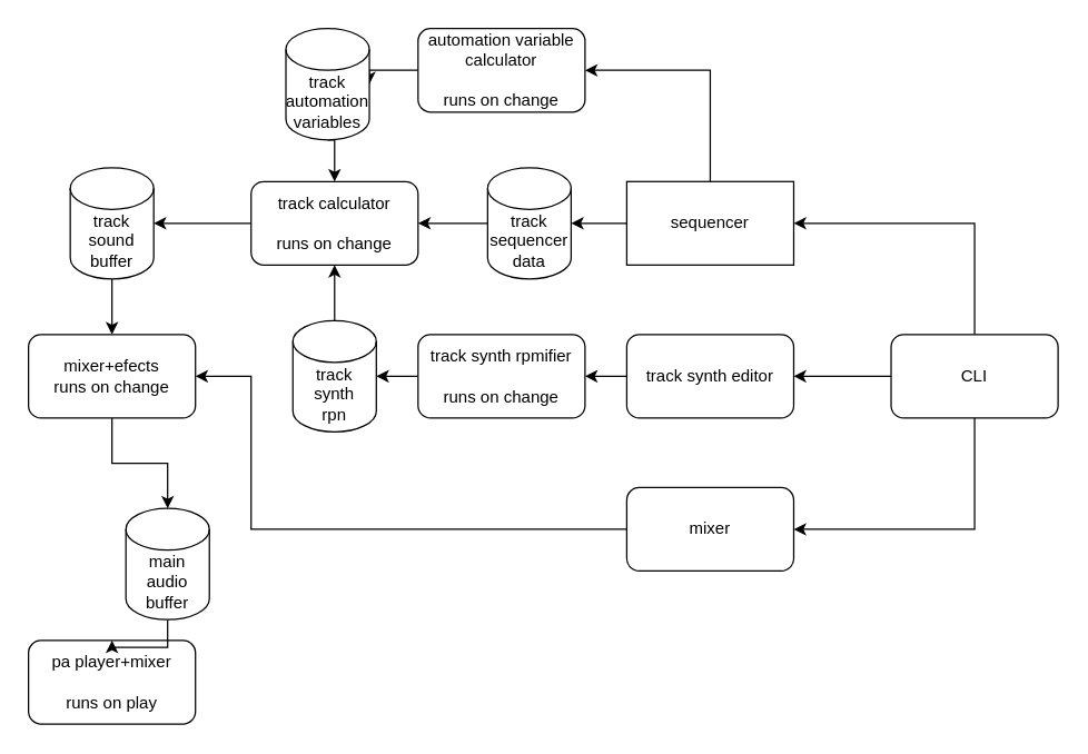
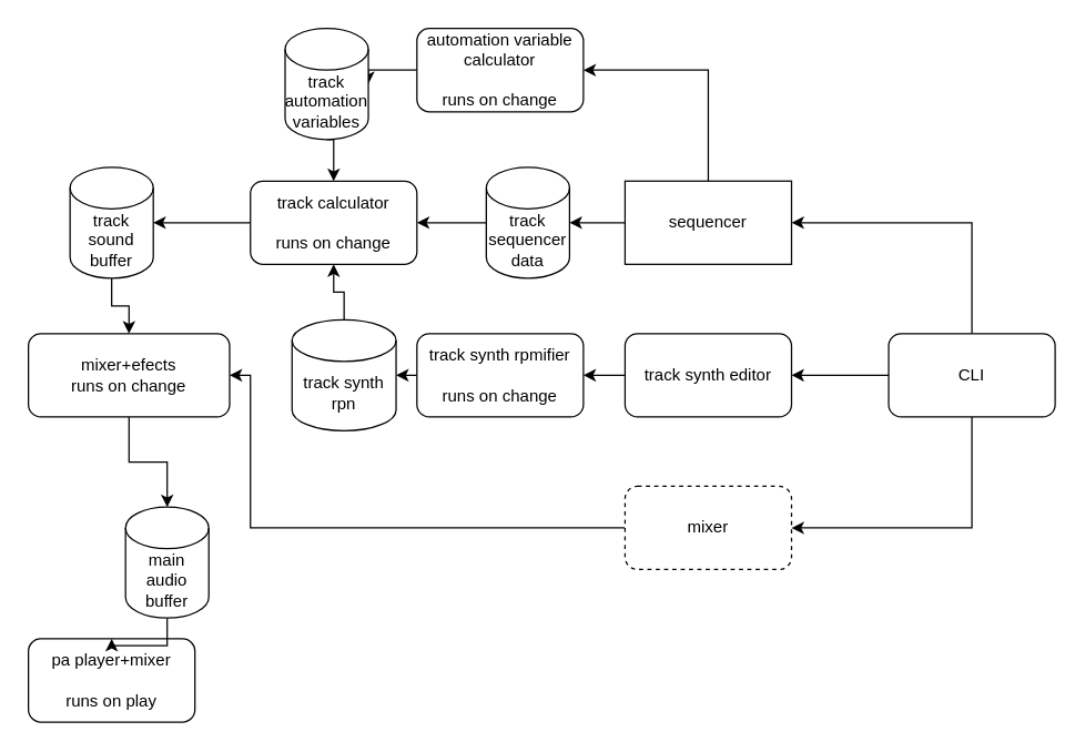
- <mxCell id="29" value="mixer+efects&lt;br&gt;runs on change" style="rounded=1;whiteSpace=wrap;html=1;" vertex="1" parent="1"><mxGeometry x="20" y="240" width="120" height="60" as="geometry" /></mxCell>
+ <mxCell id="29" value="mixer+efects&lt;br&gt;runs on change" style="rounded=1;whiteSpace=wrap;html=1;" vertex="1" parent="1"><mxGeometry x="20" y="240" width="145" height="60" as="geometry" /></mxCell>
- <mxCell id="8" value="track synth&lt;br&gt;rpn" style="shape=cylinder3;whiteSpace=wrap;html=1;boundedLbl=1;backgroundOutline=1;size=15;" parent="1" vertex="1"><mxGeometry x="210" y="230" width="60" height="80" as="geometry" /></mxCell>
+ <mxCell id="8" value="track synth&lt;br&gt;rpn" style="shape=cylinder3;whiteSpace=wrap;html=1;boundedLbl=1;backgroundOutline=1;size=15;" parent="1" vertex="1"><mxGeometry x="210" y="230" width="75" height="80" as="geometry" /></mxCell>
- <mxCell id="19" value="mixer" style="rounded=1;whiteSpace=wrap;html=1;" parent="1" vertex="1"><mxGeometry x="450" y="350" width="120" height="60" as="geometry" /></mxCell>
+ <mxCell id="19" value="mixer" style="rounded=1;whiteSpace=wrap;html=1;dashed=1;" parent="1" vertex="1"><mxGeometry x="450" y="350" width="120" height="60" as="geometry" /></mxCell>
